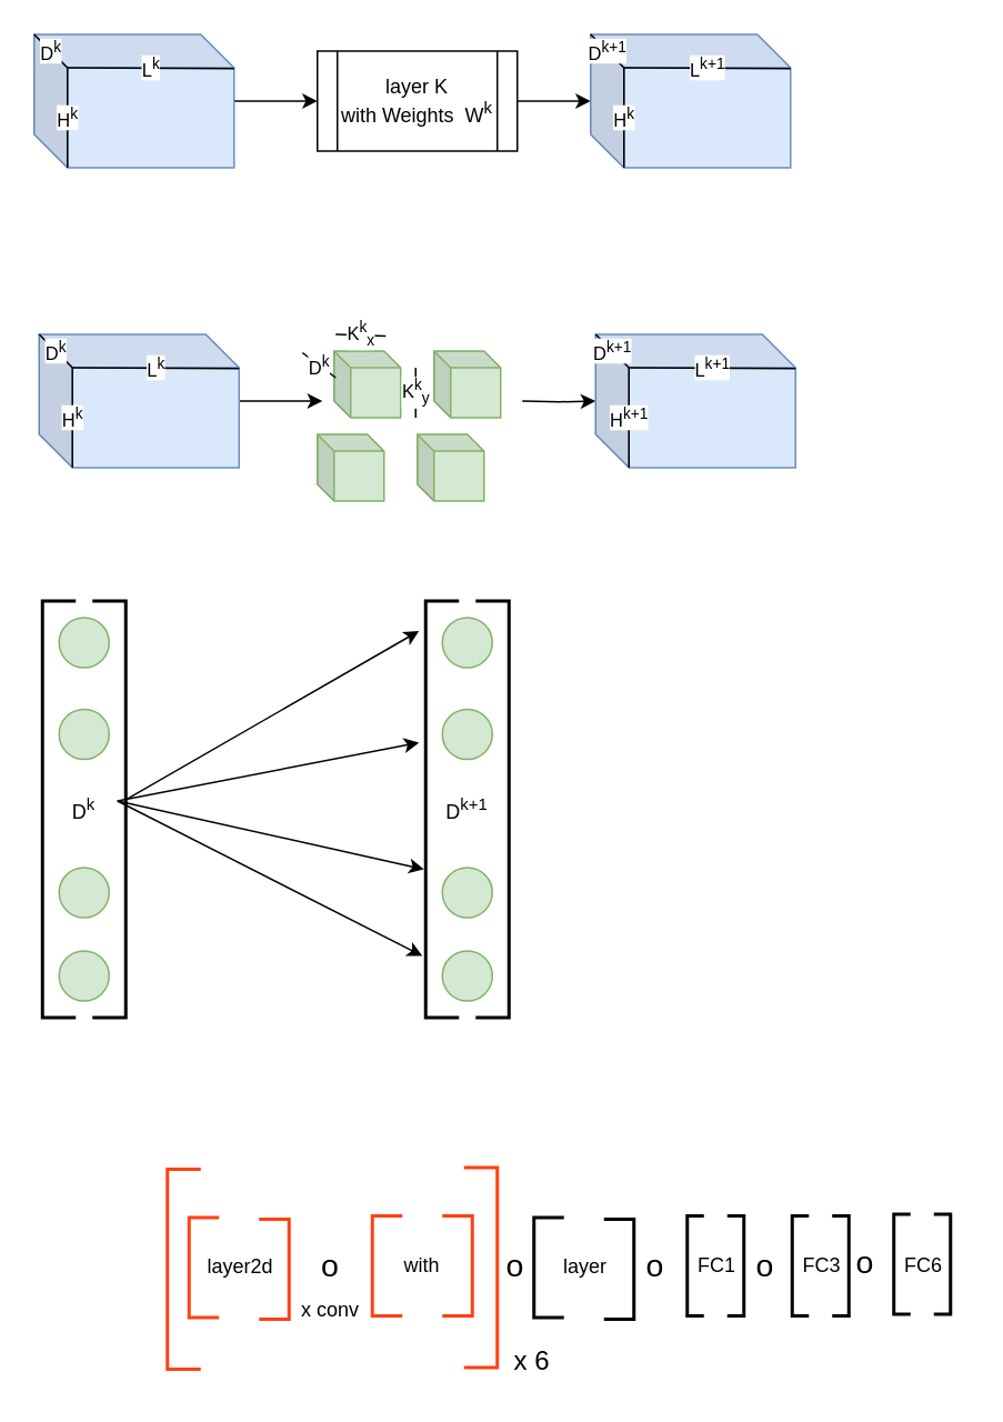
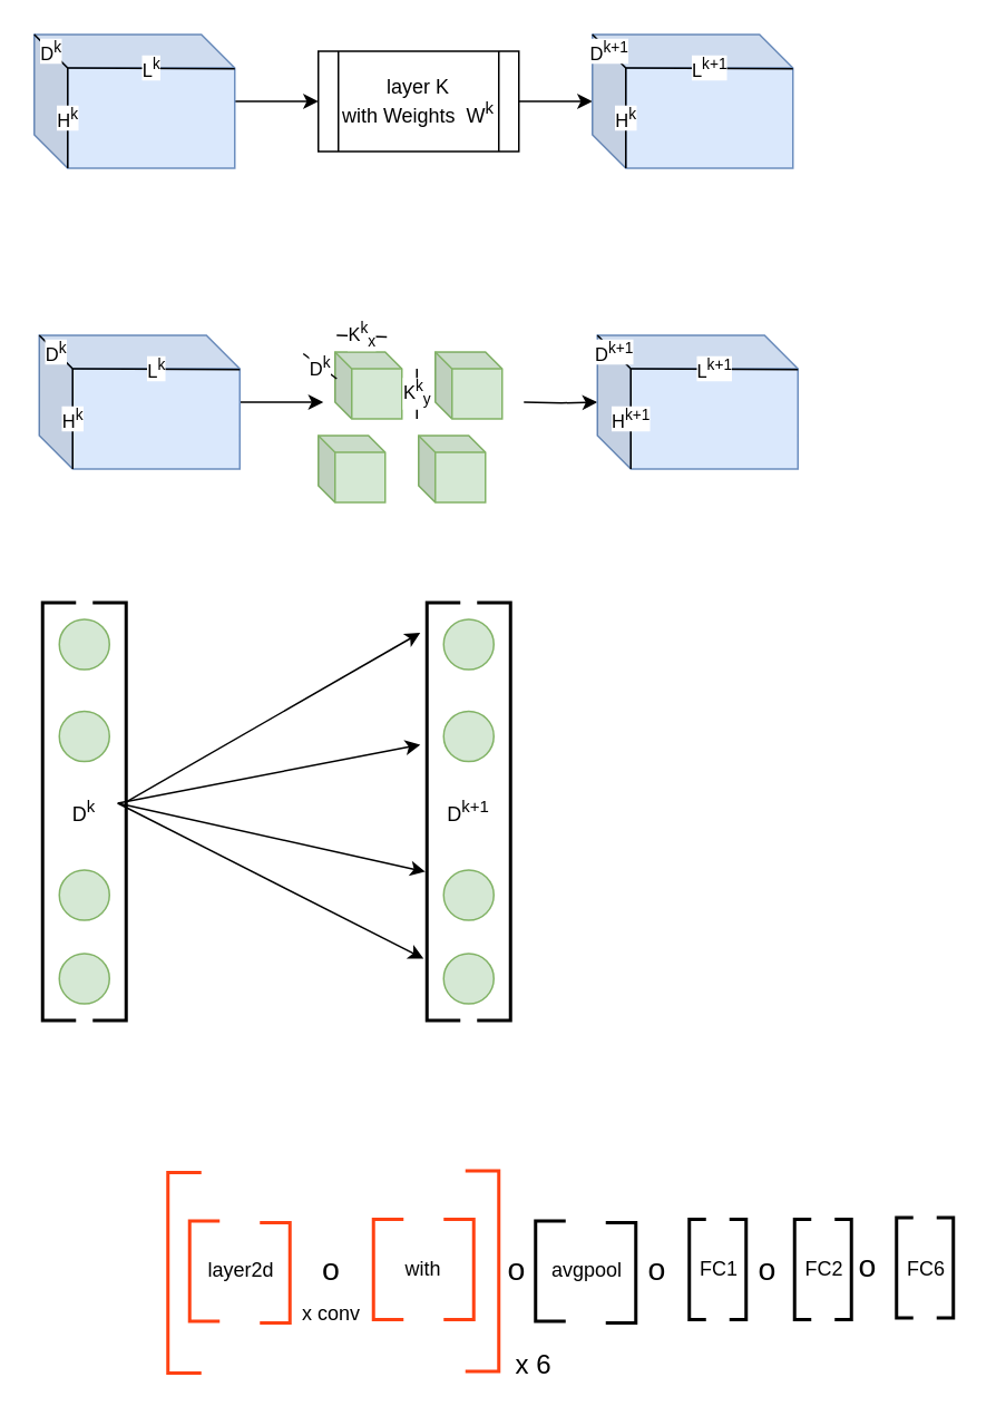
- <mxCell id="69" value="FC3" style="text;html=1;strokeColor=none;fillColor=none;align=center;verticalAlign=middle;whiteSpace=wrap;rounded=0;" vertex="1" parent="1"><mxGeometry x="467" y="744" width="52" height="30" as="geometry" /></mxCell>
+ <mxCell id="69" value="FC2" style="text;html=1;strokeColor=none;fillColor=none;align=center;verticalAlign=middle;whiteSpace=wrap;rounded=0;" vertex="1" parent="1"><mxGeometry x="467" y="744" width="52" height="30" as="geometry" /></mxCell>
- <mxCell id="62" value="layer" style="text;html=1;strokeColor=none;fillColor=none;align=center;verticalAlign=middle;whiteSpace=wrap;rounded=0;" vertex="1" parent="1"><mxGeometry x="321" y="745" width="60" height="30" as="geometry" /></mxCell>
+ <mxCell id="62" value="avgpool" style="text;html=1;strokeColor=none;fillColor=none;align=center;verticalAlign=middle;whiteSpace=wrap;rounded=0;" vertex="1" parent="1"><mxGeometry x="321" y="745" width="60" height="30" as="geometry" /></mxCell>
